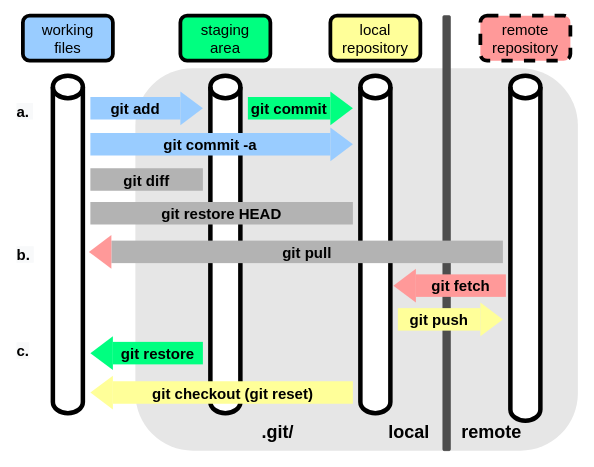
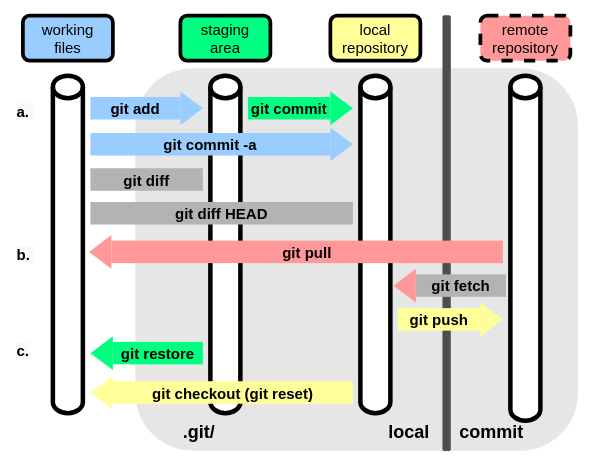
- <mxCell id="25" value="&lt;b style=&quot;font-family: &amp;#34;helvetica&amp;#34; ; font-size: 20px&quot;&gt;git restore HEAD&lt;/b&gt;" style="rounded=0;whiteSpace=wrap;html=1;fillColor=#B3B3B3;strokeColor=none;" parent="1" vertex="1"><mxGeometry x="120" y="268.5" width="350" height="30" as="geometry" /></mxCell>
+ <mxCell id="25" value="&lt;b style=&quot;font-family: &amp;#34;helvetica&amp;#34; ; font-size: 20px&quot;&gt;git diff HEAD&lt;/b&gt;" style="rounded=0;whiteSpace=wrap;html=1;fillColor=#B3B3B3;strokeColor=none;" parent="1" vertex="1"><mxGeometry x="120" y="268.5" width="350" height="30" as="geometry" /></mxCell>
- <mxCell id="30" value="&lt;b style=&quot;font-family: &amp;#34;helvetica&amp;#34; ; font-size: 20px&quot;&gt;git pull&lt;/b&gt;" style="rounded=0;whiteSpace=wrap;html=1;fillColor=#b3b3b3;strokeColor=none;" parent="1" vertex="1"><mxGeometry x="148" y="320" width="522" height="30" as="geometry" /></mxCell>
+ <mxCell id="30" value="&lt;b style=&quot;font-family: &amp;#34;helvetica&amp;#34; ; font-size: 20px&quot;&gt;git pull&lt;/b&gt;" style="rounded=0;whiteSpace=wrap;html=1;fillColor=#FF9999;strokeColor=none;" parent="1" vertex="1"><mxGeometry x="148" y="320" width="522" height="30" as="geometry" /></mxCell>
- <mxCell id="32" value="&lt;b style=&quot;font-family: &amp;#34;helvetica&amp;#34; ; font-size: 20px&quot;&gt;git fetch&lt;/b&gt;" style="rounded=0;whiteSpace=wrap;html=1;fillColor=#FF9999;strokeColor=none;" parent="1" vertex="1"><mxGeometry x="554" y="365" width="120" height="30" as="geometry" /></mxCell>
+ <mxCell id="32" value="&lt;b style=&quot;font-family: &amp;#34;helvetica&amp;#34; ; font-size: 20px&quot;&gt;git fetch&lt;/b&gt;" style="rounded=0;whiteSpace=wrap;html=1;fillColor=#b3b3b3;strokeColor=none;" parent="1" vertex="1"><mxGeometry x="554" y="365" width="120" height="30" as="geometry" /></mxCell>
- <mxCell id="4" value="&lt;b&gt;&lt;font style=&quot;font-size: 24px&quot;&gt;.git/&lt;/font&gt;&lt;/b&gt;" style="rounded=1;whiteSpace=wrap;html=1;strokeWidth=5;strokeColor=none;fillColor=none;" parent="1" vertex="1"><mxGeometry x="335" y="555" width="70" height="40" as="geometry" /></mxCell>
+ <mxCell id="4" value="&lt;b&gt;&lt;font style=&quot;font-size: 24px&quot;&gt;.git/&lt;/font&gt;&lt;/b&gt;" style="rounded=1;whiteSpace=wrap;html=1;strokeWidth=5;strokeColor=none;fillColor=none;" parent="1" vertex="1"><mxGeometry x="230" y="555" width="70" height="40" as="geometry" /></mxCell>
- <mxCell id="41" value="&lt;b&gt;&lt;font style=&quot;font-size: 24px&quot;&gt;remote&lt;/font&gt;&lt;/b&gt;" style="rounded=1;whiteSpace=wrap;html=1;strokeWidth=5;strokeColor=none;fillColor=none;" parent="1" vertex="1"><mxGeometry x="620" y="550" width="70" height="50" as="geometry" /></mxCell>
+ <mxCell id="41" value="&lt;b&gt;&lt;font style=&quot;font-size: 24px&quot;&gt;commit&lt;/font&gt;&lt;/b&gt;" style="rounded=1;whiteSpace=wrap;html=1;strokeWidth=5;strokeColor=none;fillColor=none;" parent="1" vertex="1"><mxGeometry x="620" y="550" width="70" height="50" as="geometry" /></mxCell>
